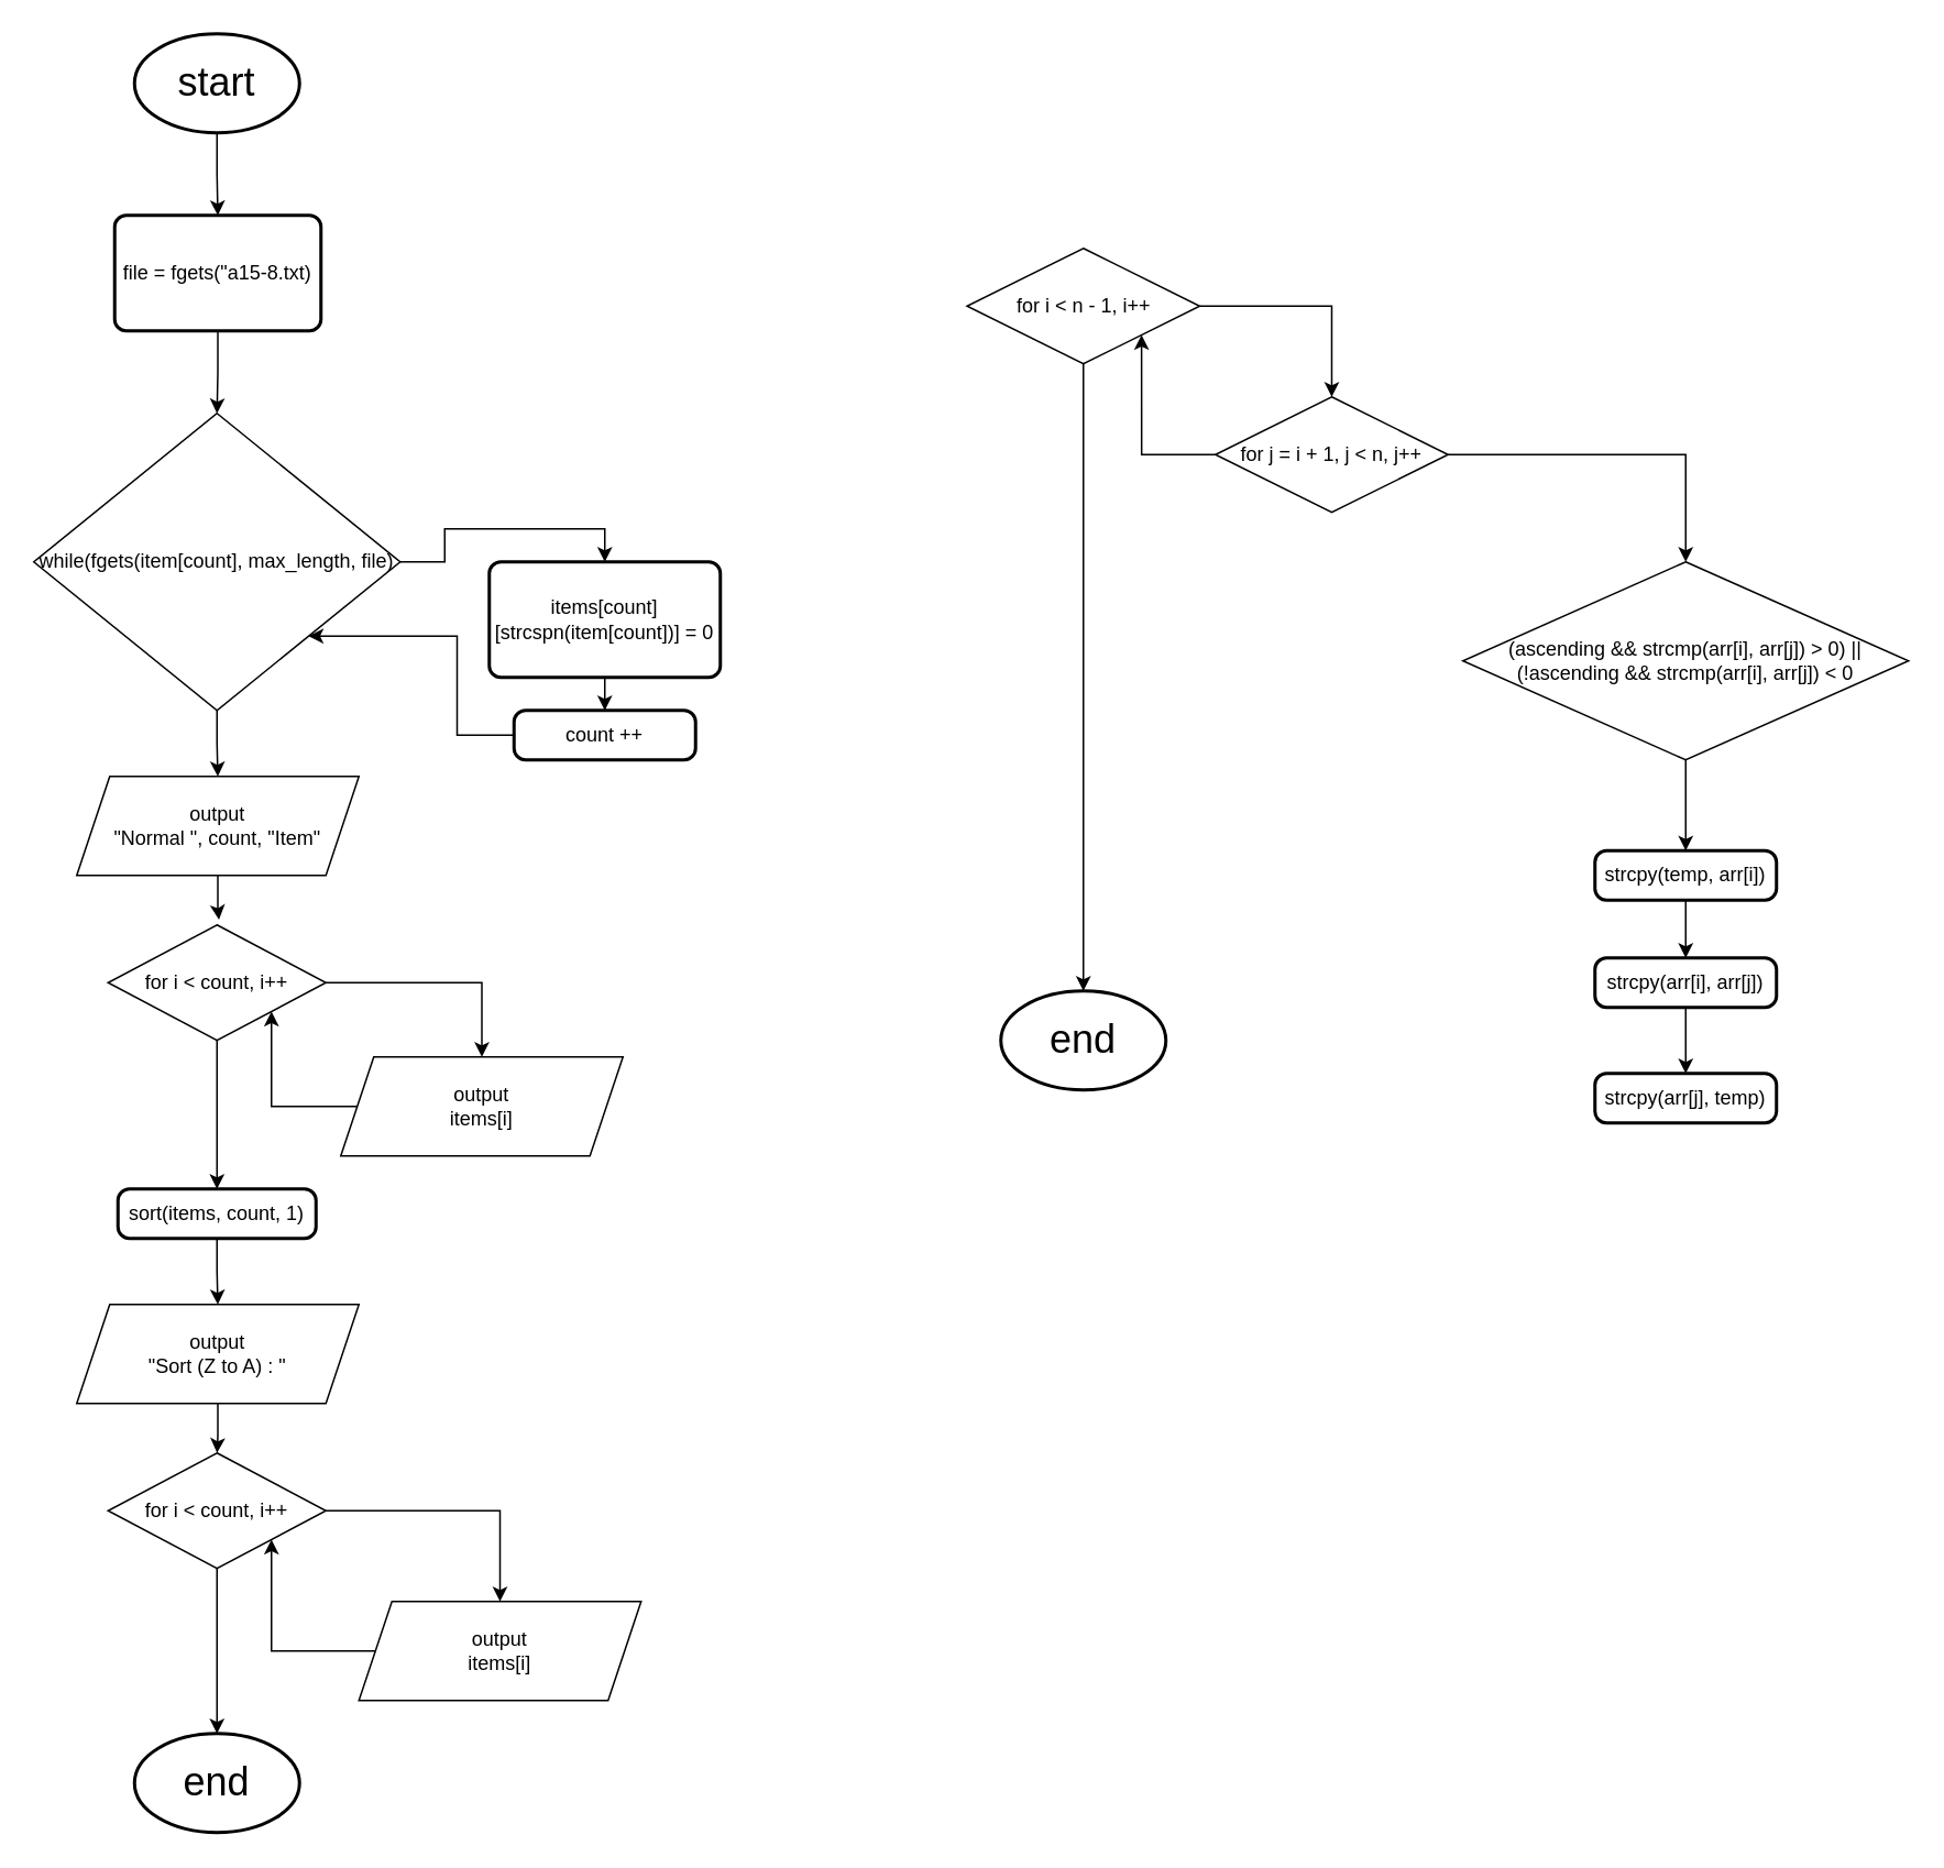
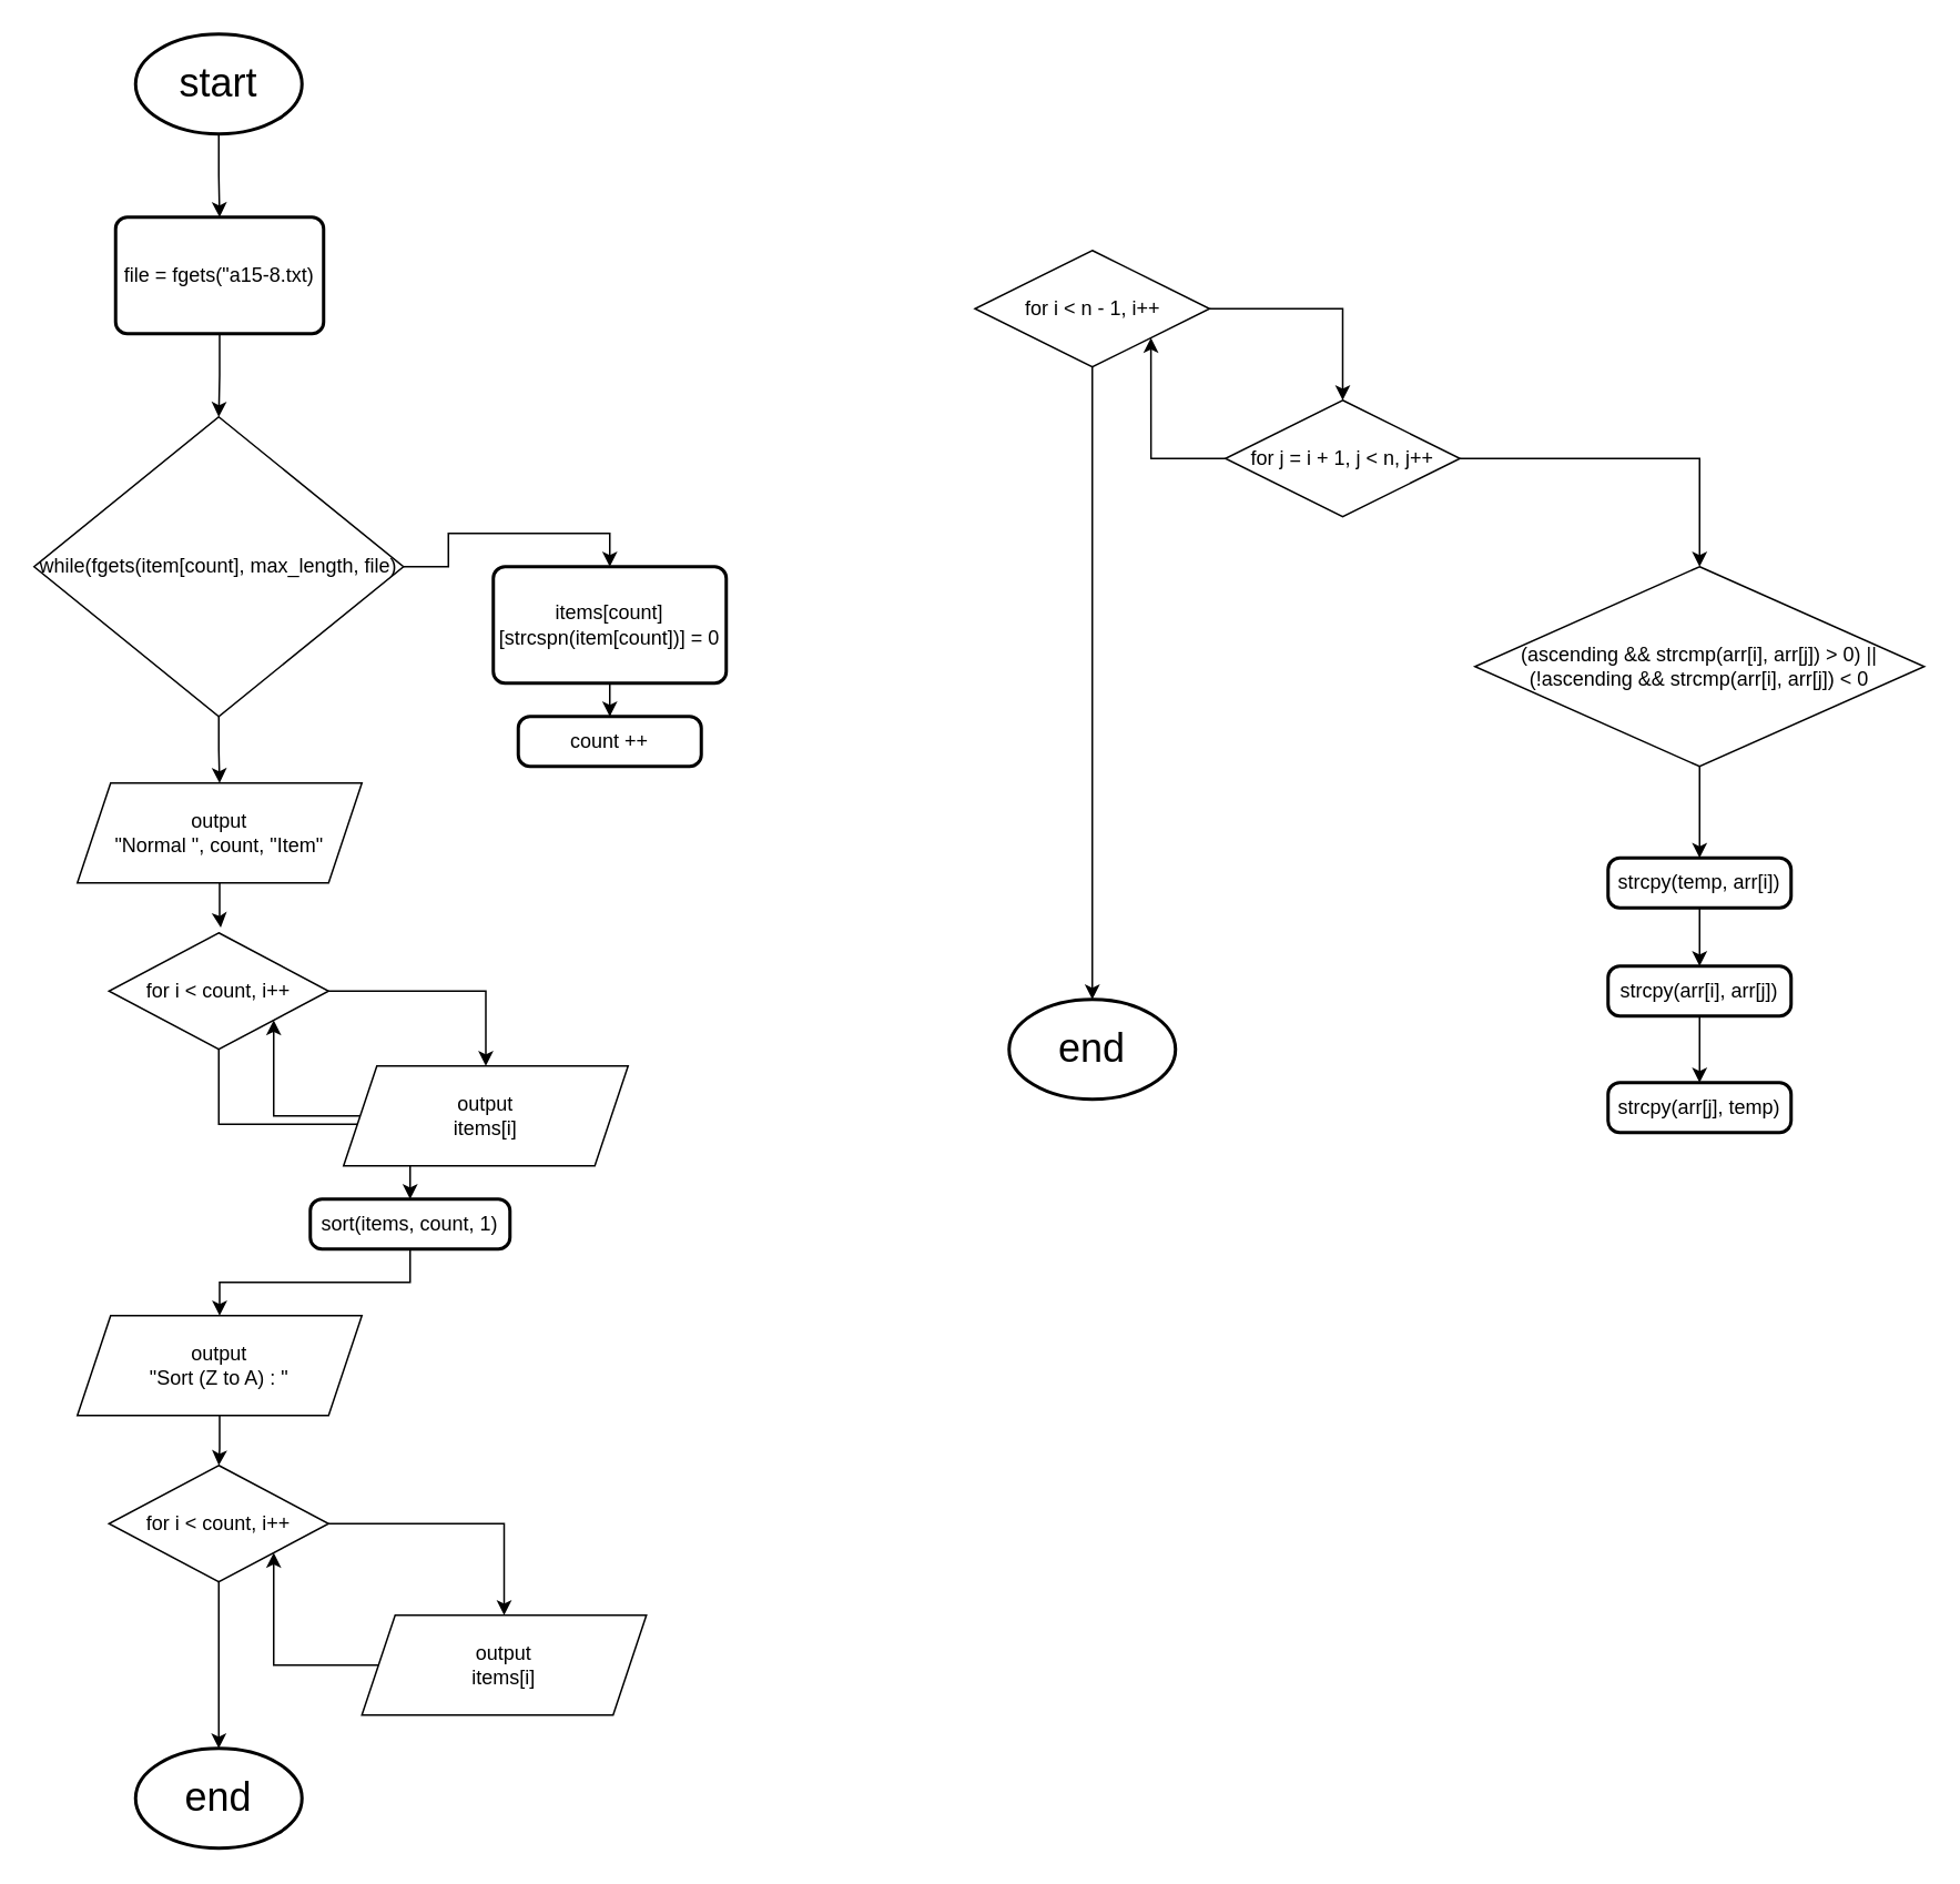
- <mxCell id="12" style="edgeStyle=orthogonalEdgeStyle;rounded=0;orthogonalLoop=1;jettySize=auto;html=1;entryX=1;entryY=1;entryDx=0;entryDy=0;" edge="1" parent="1" source="13" target="9"><mxGeometry relative="1" as="geometry" /></mxCell>
- <mxCell id="22" value="sort(items, count, 1)" style="rounded=1;whiteSpace=wrap;html=1;absoluteArcSize=1;arcSize=14;strokeWidth=2;" vertex="1" parent="1"><mxGeometry x="71" y="720" width="120" height="30" as="geometry" /></mxCell>
+ <mxCell id="22" value="sort(items, count, 1)" style="rounded=1;whiteSpace=wrap;html=1;absoluteArcSize=1;arcSize=14;strokeWidth=2;" vertex="1" parent="1"><mxGeometry x="186" y="720" width="120" height="30" as="geometry" /></mxCell>
